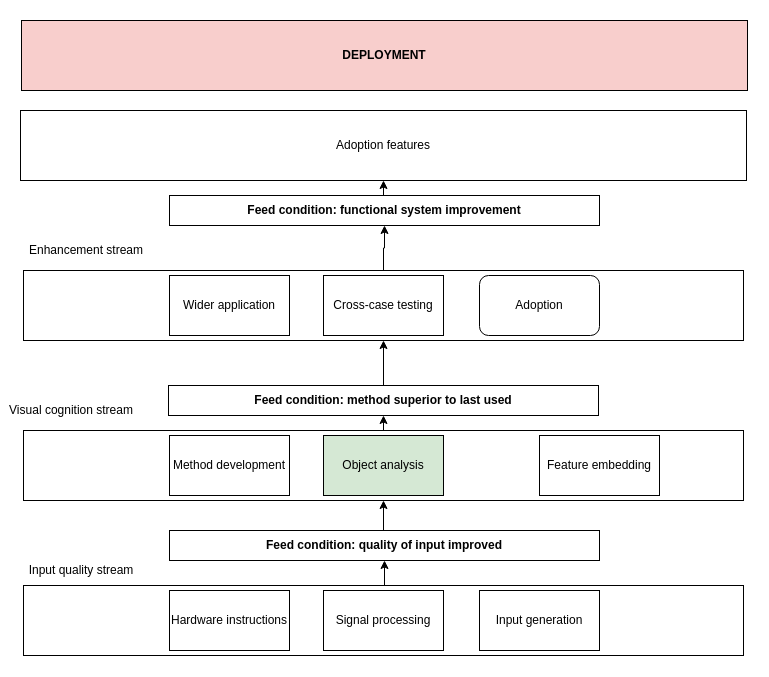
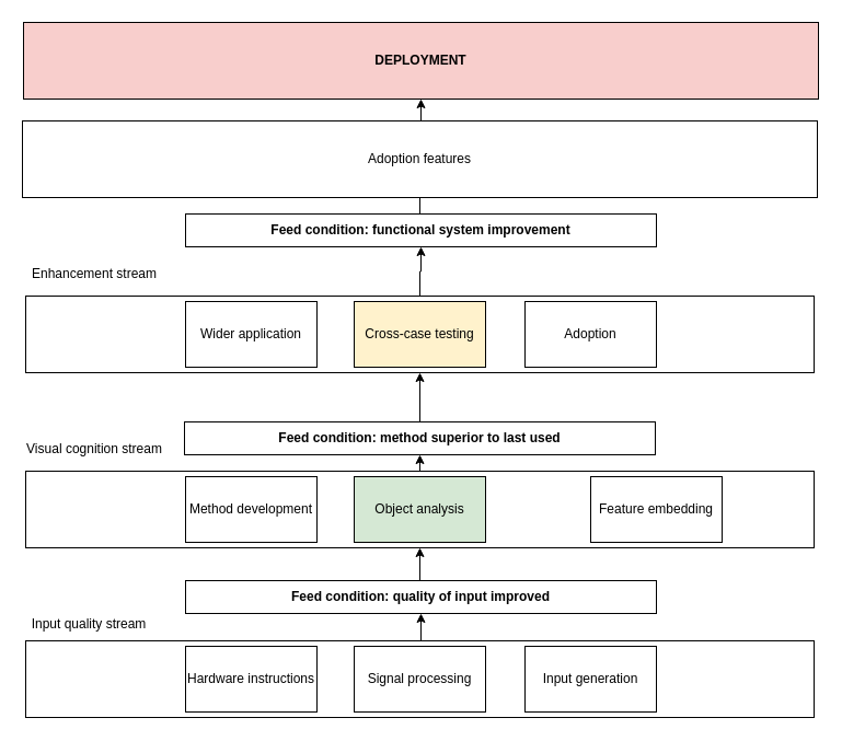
+ <mxCell id="7" style="edgeStyle=orthogonalEdgeStyle;rounded=0;orthogonalLoop=1;jettySize=auto;html=1;exitX=0.5;exitY=0;exitDx=0;exitDy=0;entryX=0.5;entryY=1;entryDx=0;entryDy=0;" edge="1" parent="1" source="8" target="28"><mxGeometry relative="1" as="geometry" /></mxCell>
- <mxCell id="26" style="edgeStyle=orthogonalEdgeStyle;rounded=0;orthogonalLoop=1;jettySize=auto;html=1;exitX=0.5;exitY=0;exitDx=0;exitDy=0;entryX=0.5;entryY=1;entryDx=0;entryDy=0;" edge="1" parent="1" source="27" target="8"><mxGeometry relative="1" as="geometry" /></mxCell>
+ <mxCell id="26" style="edgeStyle=orthogonalEdgeStyle;rounded=0;orthogonalLoop=1;jettySize=auto;html=1;exitX=0.5;exitY=0;exitDx=0;exitDy=0;entryX=0.5;entryY=1;entryDx=0;entryDy=0;endArrow=none;" edge="1" parent="1" source="27" target="8"><mxGeometry relative="1" as="geometry" /></mxCell>
- <mxCell id="20" value="Cross-case testing" style="rounded=0;whiteSpace=wrap;html=1;" vertex="1" parent="1"><mxGeometry x="323" y="275" width="120" height="60" as="geometry" /></mxCell>
+ <mxCell id="20" value="Cross-case testing" style="rounded=0;whiteSpace=wrap;html=1;fillColor=#fff2cc;" vertex="1" parent="1"><mxGeometry x="323" y="275" width="120" height="60" as="geometry" /></mxCell>
- <mxCell id="21" value="Adoption" style="whiteSpace=wrap;html=1;rounded=1;" vertex="1" parent="1"><mxGeometry x="479" y="275" width="120" height="60" as="geometry" /></mxCell>
+ <mxCell id="21" value="Adoption" style="rounded=0;whiteSpace=wrap;html=1;" vertex="1" parent="1"><mxGeometry x="479" y="275" width="120" height="60" as="geometry" /></mxCell>
- <mxCell id="15" value="Visual cognition stream" style="text;html=1;strokeColor=none;fillColor=none;align=center;verticalAlign=middle;whiteSpace=wrap;rounded=0;" vertex="1" parent="1"><mxGeometry x="8" y="400" width="126" height="20" as="geometry" /></mxCell>
+ <mxCell id="15" value="Visual cognition stream" style="text;html=1;strokeColor=none;fillColor=none;align=center;verticalAlign=middle;whiteSpace=wrap;rounded=0;" vertex="1" parent="1"><mxGeometry x="23" y="400" width="126" height="20" as="geometry" /></mxCell>
